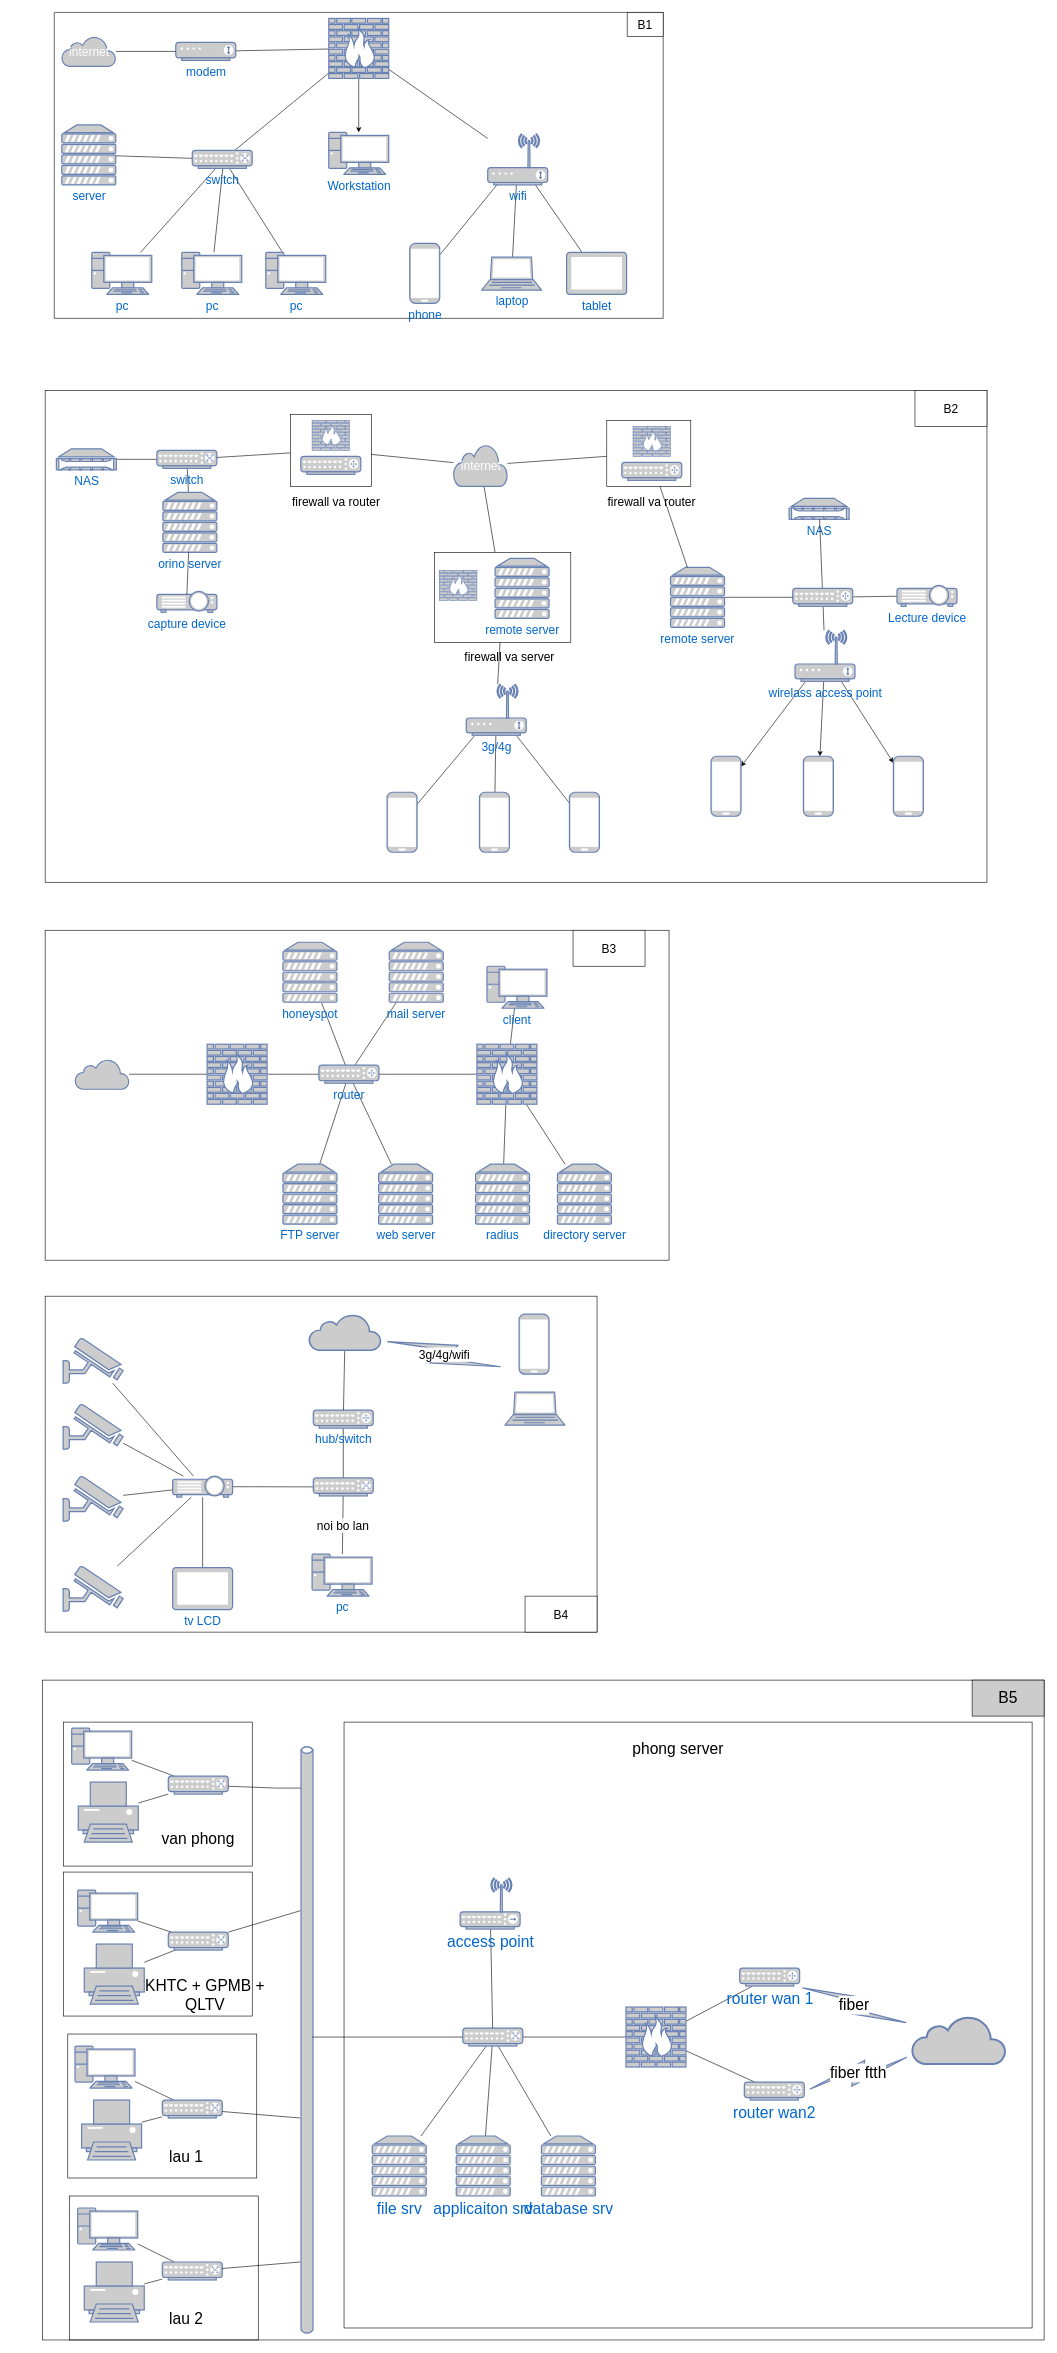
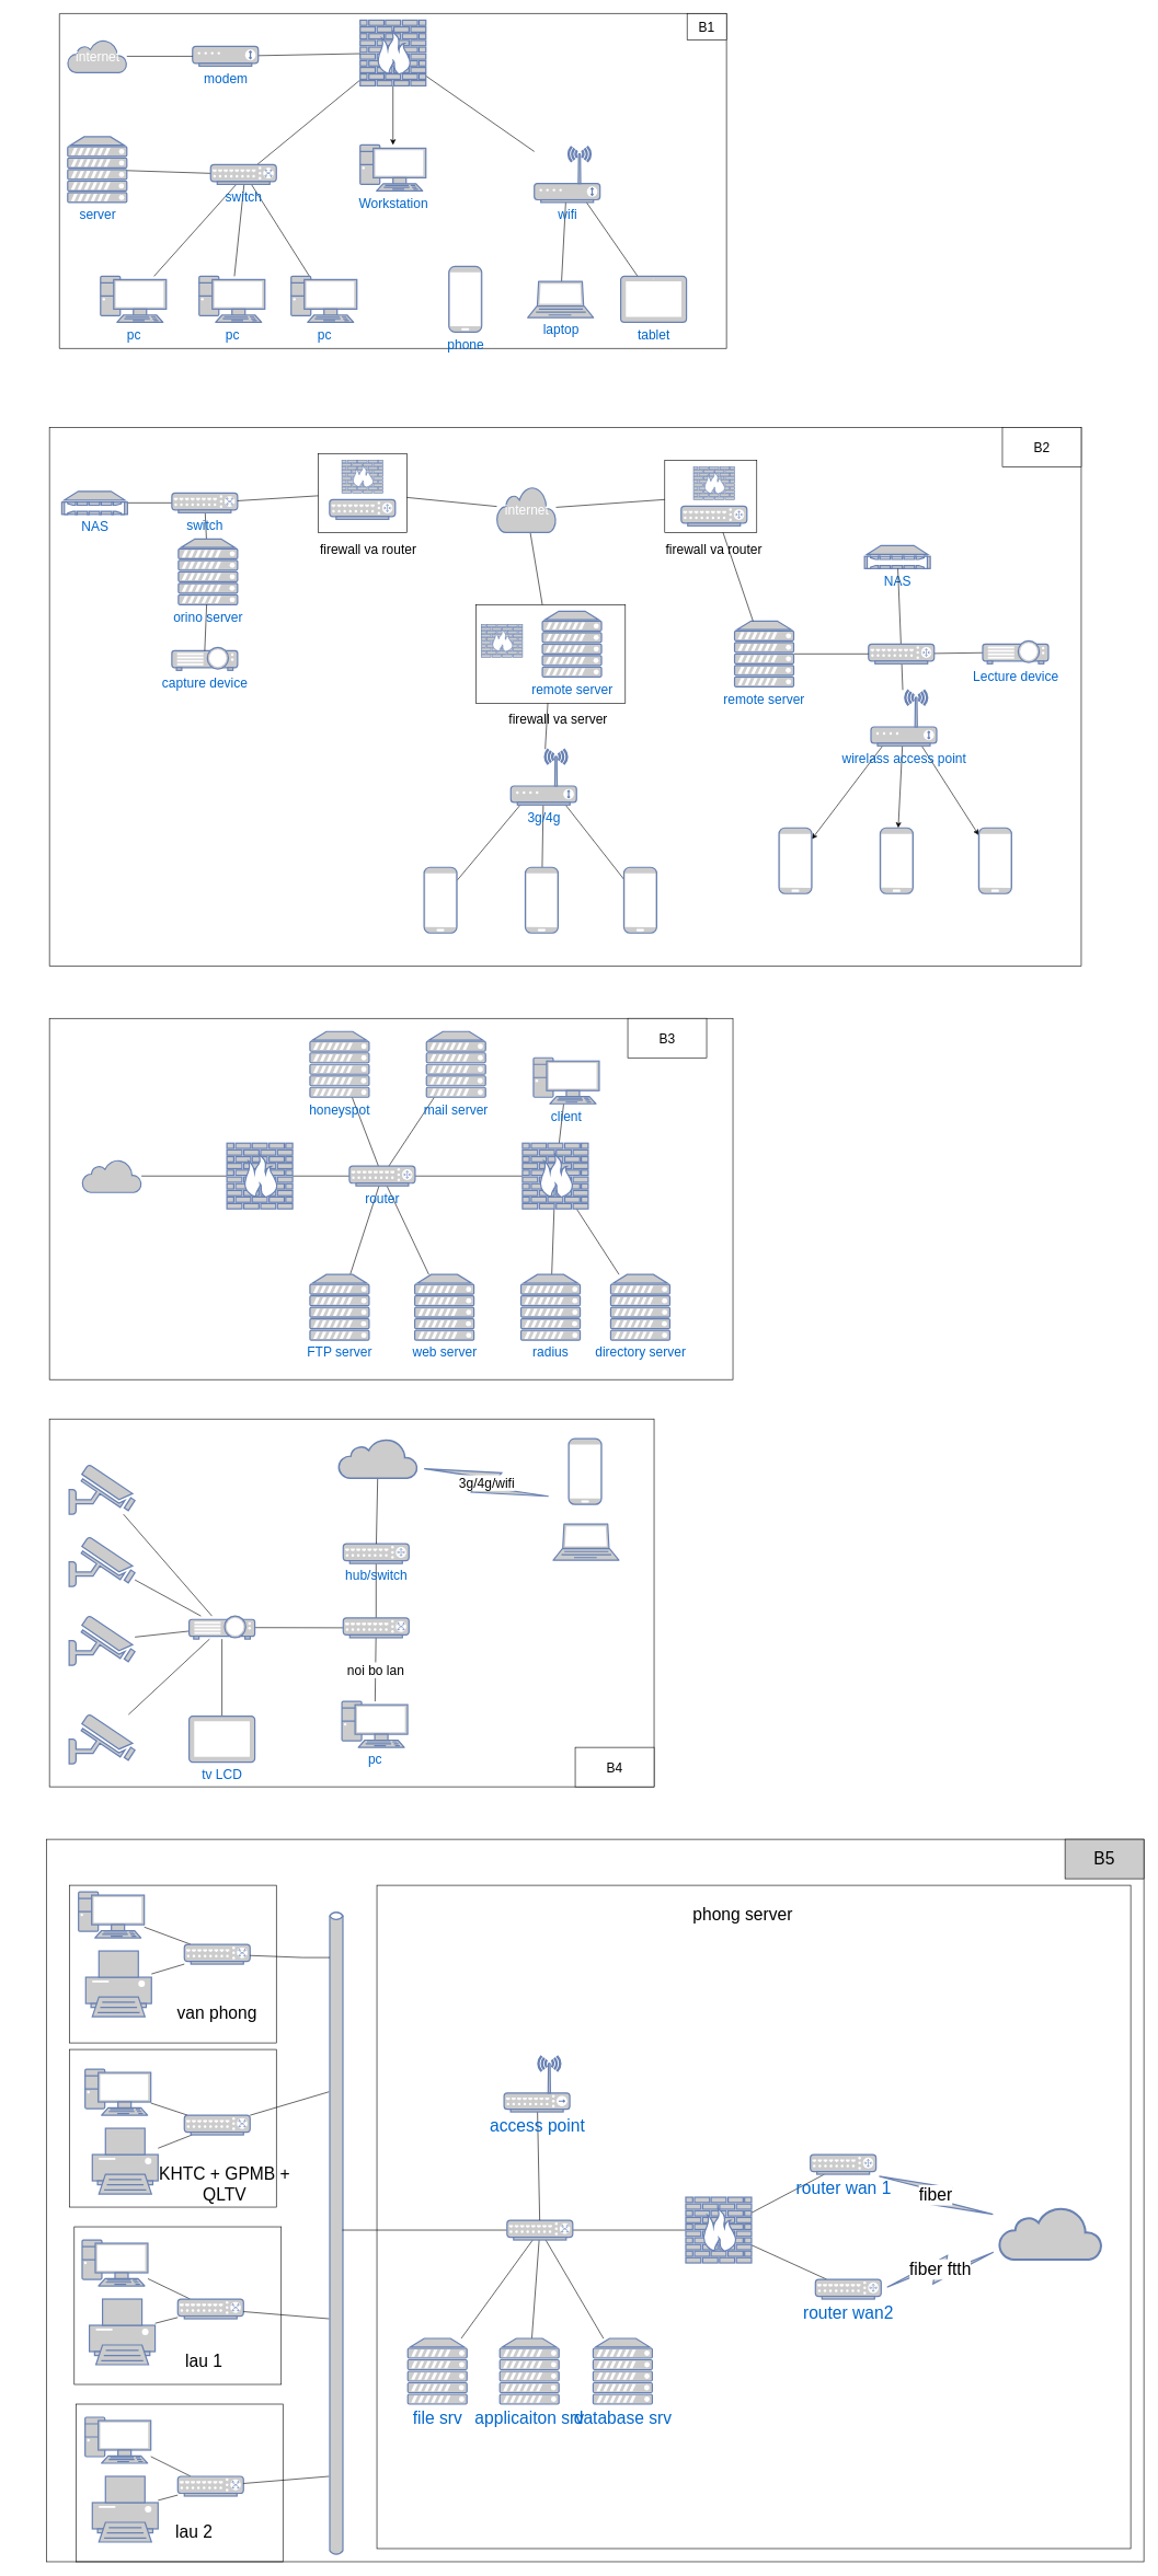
- <mxCell id="15" style="rounded=0;orthogonalLoop=1;jettySize=auto;html=1;endArrow=none;endFill=0;fontSize=20;" edge="1" parent="1" source="18" target="34"><mxGeometry relative="1" as="geometry" /></mxCell>
- <mxCell id="178" value="lau 2" style="text;html=1;strokeColor=none;fillColor=none;align=center;verticalAlign=middle;whiteSpace=wrap;rounded=0;fontSize=26;" vertex="1" parent="1"><mxGeometry x="280" y="3850" width="60" height="30" as="geometry" /></mxCell>
+ <mxCell id="178" value="lau 2" style="text;html=1;strokeColor=none;fillColor=none;align=center;verticalAlign=middle;whiteSpace=wrap;rounded=0;fontSize=26;" vertex="1" parent="1"><mxGeometry x="265" y="3840" width="60" height="30" as="geometry" /></mxCell>
